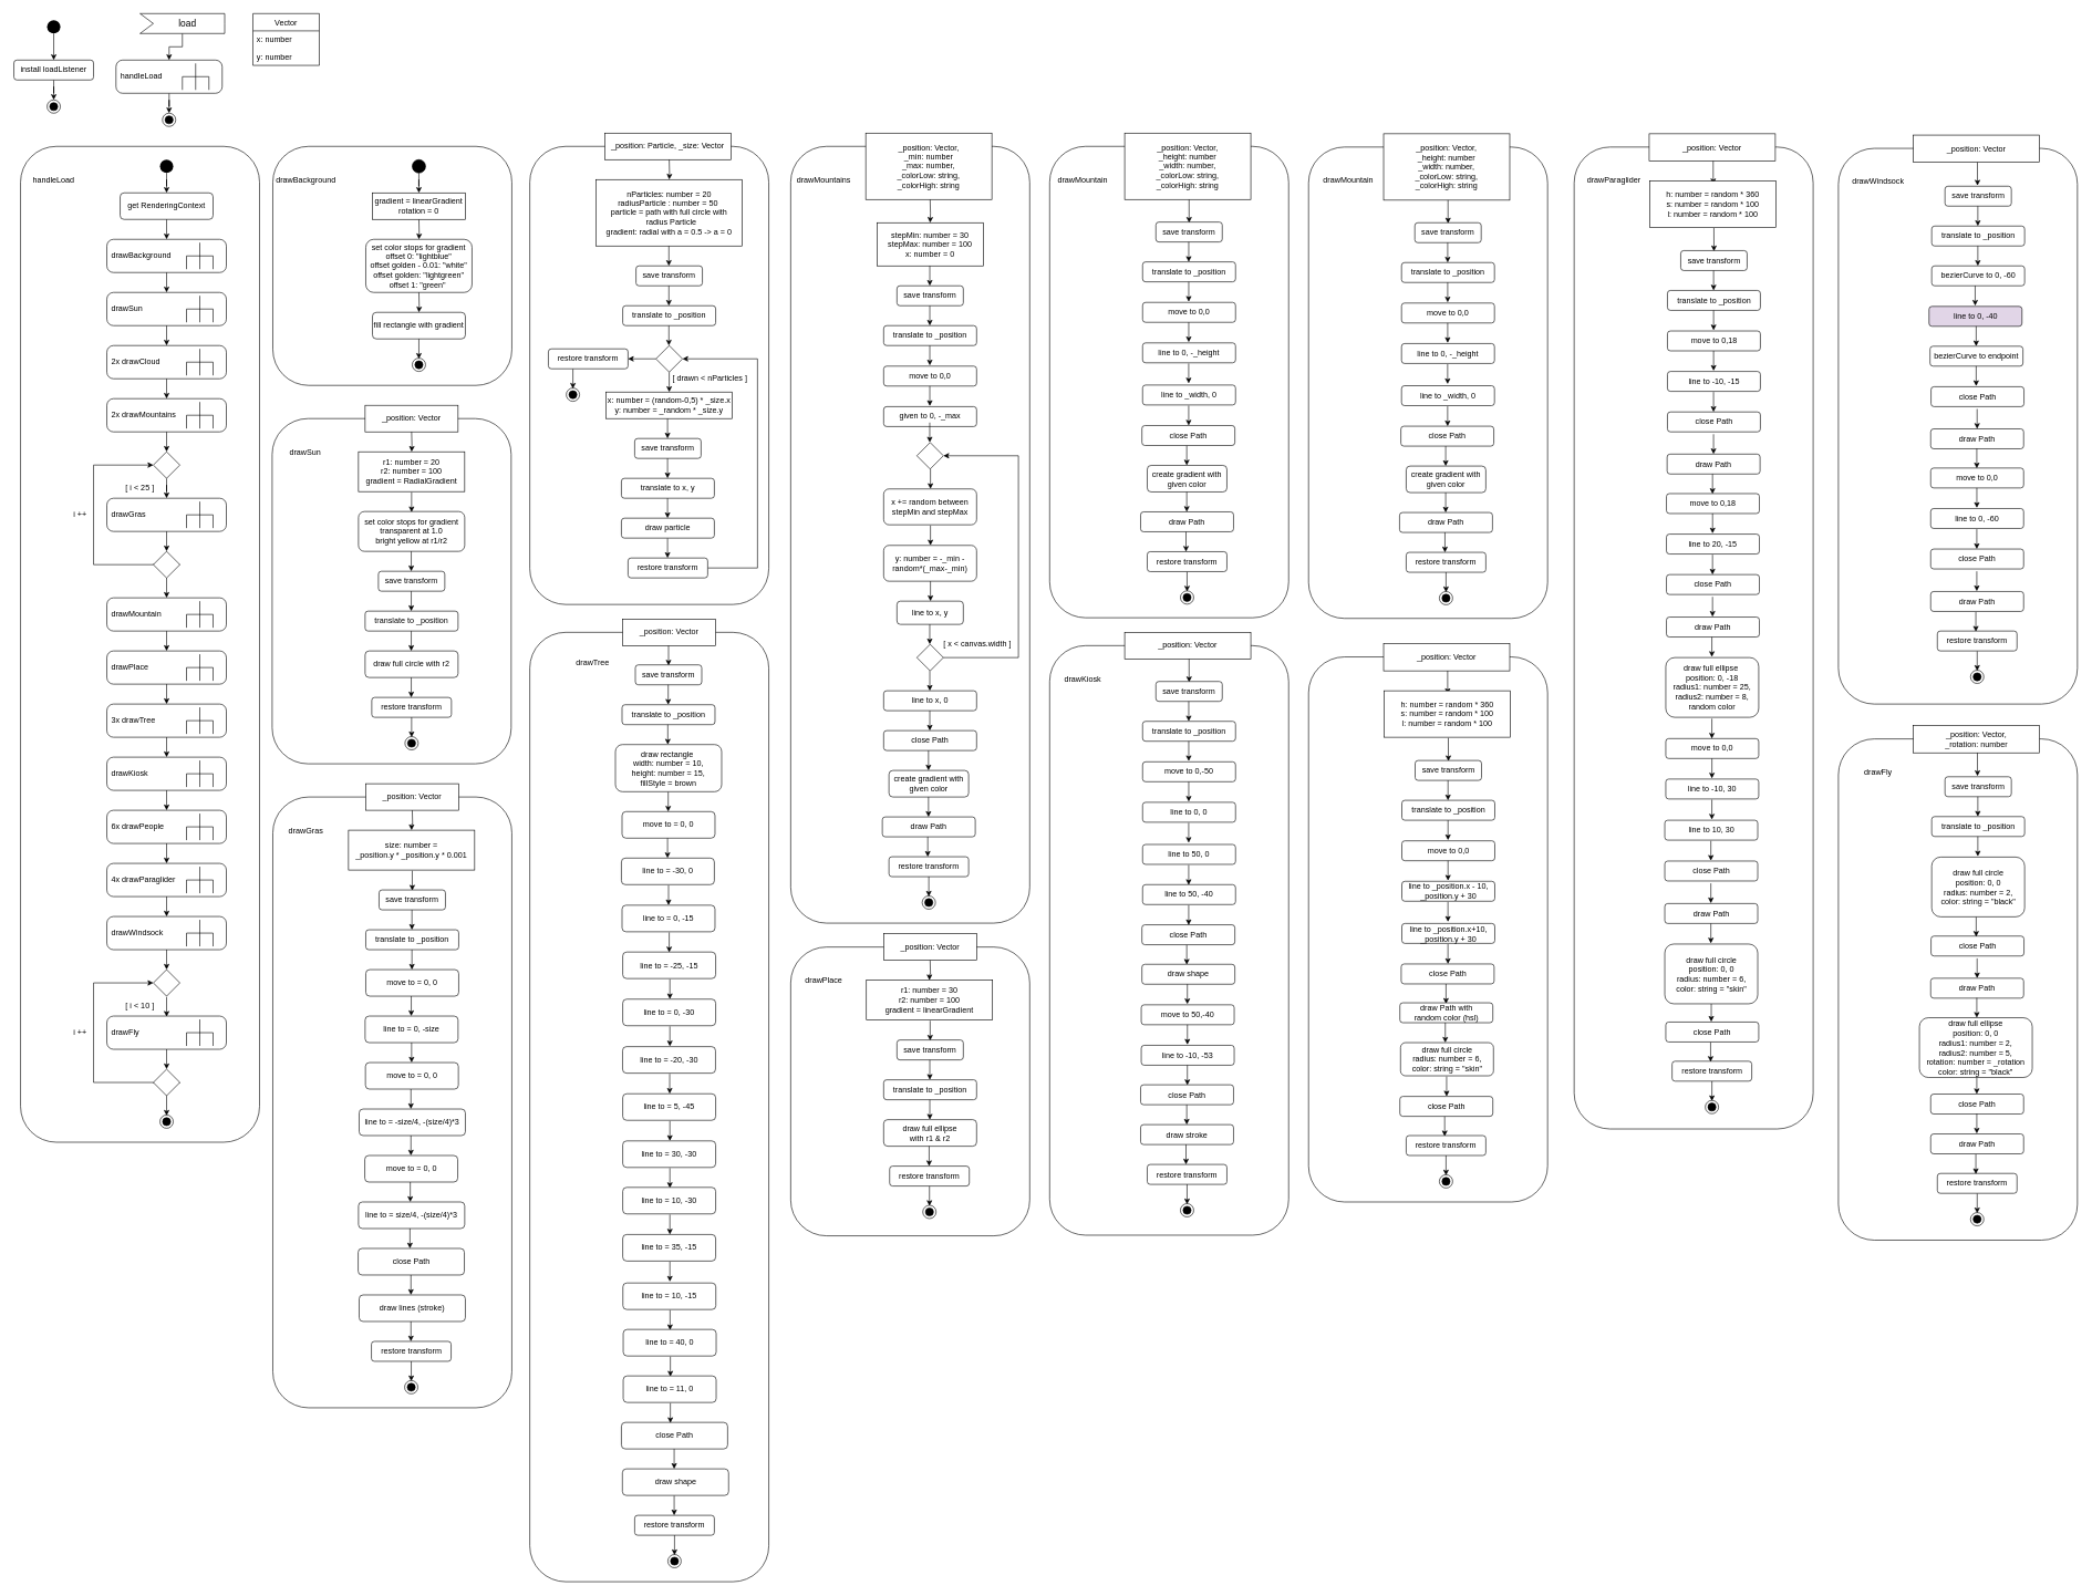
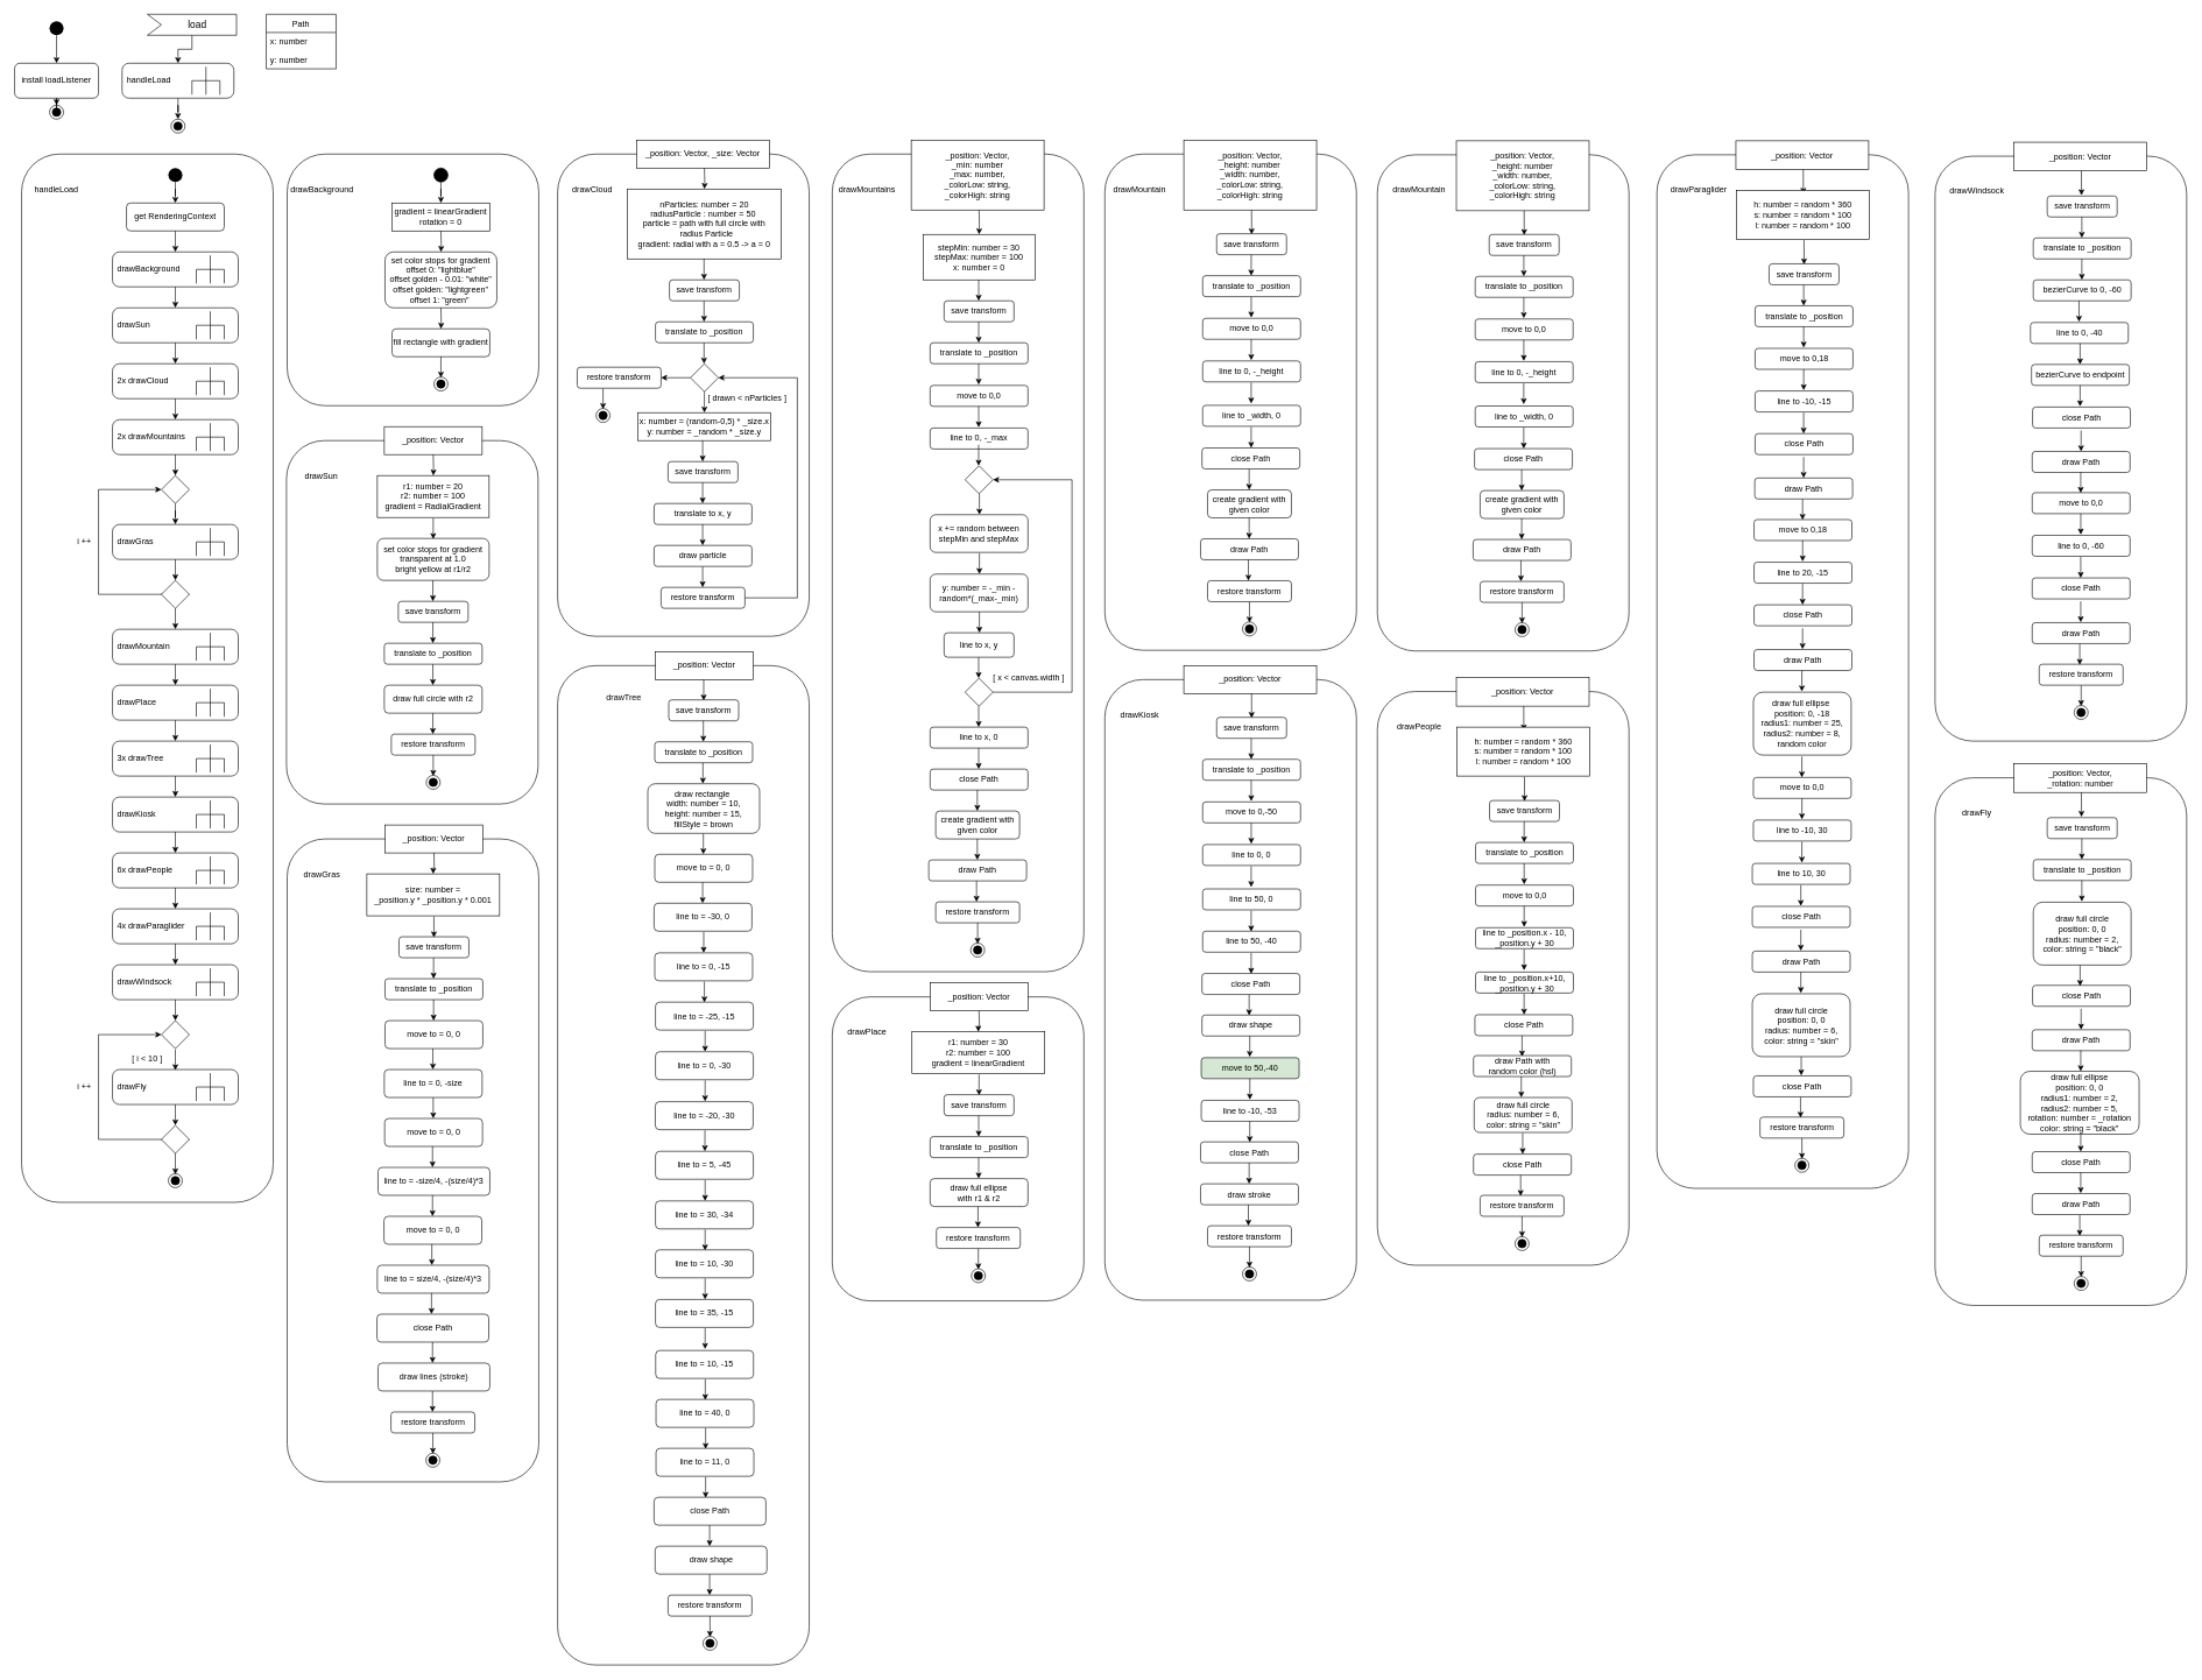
- <mxCell id="12" value="Vector" style="swimlane;fontStyle=0;childLayout=stackLayout;horizontal=1;startSize=26;fillColor=none;horizontalStack=0;resizeParent=1;resizeParentMax=0;resizeLast=0;collapsible=1;marginBottom=0;" parent="1" vertex="1"><mxGeometry x="380" y="20" width="100" height="78" as="geometry" /></mxCell>
+ <mxCell id="12" value="Path" style="swimlane;fontStyle=0;childLayout=stackLayout;horizontal=1;startSize=26;fillColor=none;horizontalStack=0;resizeParent=1;resizeParentMax=0;resizeLast=0;collapsible=1;marginBottom=0;" parent="1" vertex="1"><mxGeometry x="380" y="20" width="100" height="78" as="geometry" /></mxCell>
- <mxCell id="5" value="install loadListener" style="rounded=1;whiteSpace=wrap;html=1;" parent="1" vertex="1"><mxGeometry x="20" y="90" width="120" height="30" as="geometry" /></mxCell>
+ <mxCell id="5" value="install loadListener" style="rounded=1;whiteSpace=wrap;html=1;" parent="1" vertex="1"><mxGeometry x="20" y="90" width="120" height="50" as="geometry" /></mxCell>
- <mxCell id="92" value="_position: Particle, _size: Vector" style="rounded=1;whiteSpace=wrap;html=1;arcSize=0;" vertex="1" parent="1"><mxGeometry x="910" y="200" width="190" height="40" as="geometry" /></mxCell>
+ <mxCell id="92" value="_position: Vector, _size: Vector" style="rounded=1;whiteSpace=wrap;html=1;arcSize=0;" vertex="1" parent="1"><mxGeometry x="910" y="200" width="190" height="40" as="geometry" /></mxCell>
+ <mxCell id="91" value="drawCloud" style="text;html=1;strokeColor=none;fillColor=none;align=center;verticalAlign=middle;whiteSpace=wrap;rounded=0;" vertex="1" parent="1"><mxGeometry x="817" y="256" width="60" height="30" as="geometry" /></mxCell>
- <mxCell id="399" value="line to 0, -40" style="rounded=1;whiteSpace=wrap;html=1;fillColor=#e1d5e7;" vertex="1" parent="1"><mxGeometry x="2904.5" y="461" width="140" height="30" as="geometry" /></mxCell>
+ <mxCell id="399" value="line to 0, -40" style="rounded=1;whiteSpace=wrap;html=1;" vertex="1" parent="1"><mxGeometry x="2904.5" y="461" width="140" height="30" as="geometry" /></mxCell>
- <mxCell id="139" value="given to 0, -_max" style="rounded=1;whiteSpace=wrap;html=1;" vertex="1" parent="1"><mxGeometry x="1330" y="612" width="140" height="30" as="geometry" /></mxCell>
+ <mxCell id="139" value="line to 0, -_max" style="rounded=1;whiteSpace=wrap;html=1;" vertex="1" parent="1"><mxGeometry x="1330" y="612" width="140" height="30" as="geometry" /></mxCell>
- <mxCell id="35" value="[ i &amp;lt; 25 ]" style="text;html=1;strokeColor=none;fillColor=none;align=center;verticalAlign=middle;whiteSpace=wrap;rounded=0;" parent="1" vertex="1"><mxGeometry x="180" y="720" width="60" height="30" as="geometry" /></mxCell>
+ <mxCell id="338" value="drawPeople" style="text;html=1;strokeColor=none;fillColor=none;align=center;verticalAlign=middle;whiteSpace=wrap;rounded=0;" vertex="1" parent="1"><mxGeometry x="2000" y="1024" width="60" height="30" as="geometry" /></mxCell>
- <mxCell id="311" value="move to 50,-40" style="rounded=1;whiteSpace=wrap;html=1;" vertex="1" parent="1"><mxGeometry x="1718" y="1513" width="140" height="30" as="geometry" /></mxCell>
+ <mxCell id="311" value="move to 50,-40" style="rounded=1;whiteSpace=wrap;html=1;fillColor=#d5e8d4;" vertex="1" parent="1"><mxGeometry x="1718" y="1513" width="140" height="30" as="geometry" /></mxCell>
- <mxCell id="275" value="line to = 30, -30" style="rounded=1;whiteSpace=wrap;html=1;" vertex="1" parent="1"><mxGeometry x="937" y="1718" width="140" height="40" as="geometry" /></mxCell>
+ <mxCell id="275" value="line to = 30, -34" style="rounded=1;whiteSpace=wrap;html=1;" vertex="1" parent="1"><mxGeometry x="937" y="1718" width="140" height="40" as="geometry" /></mxCell>
